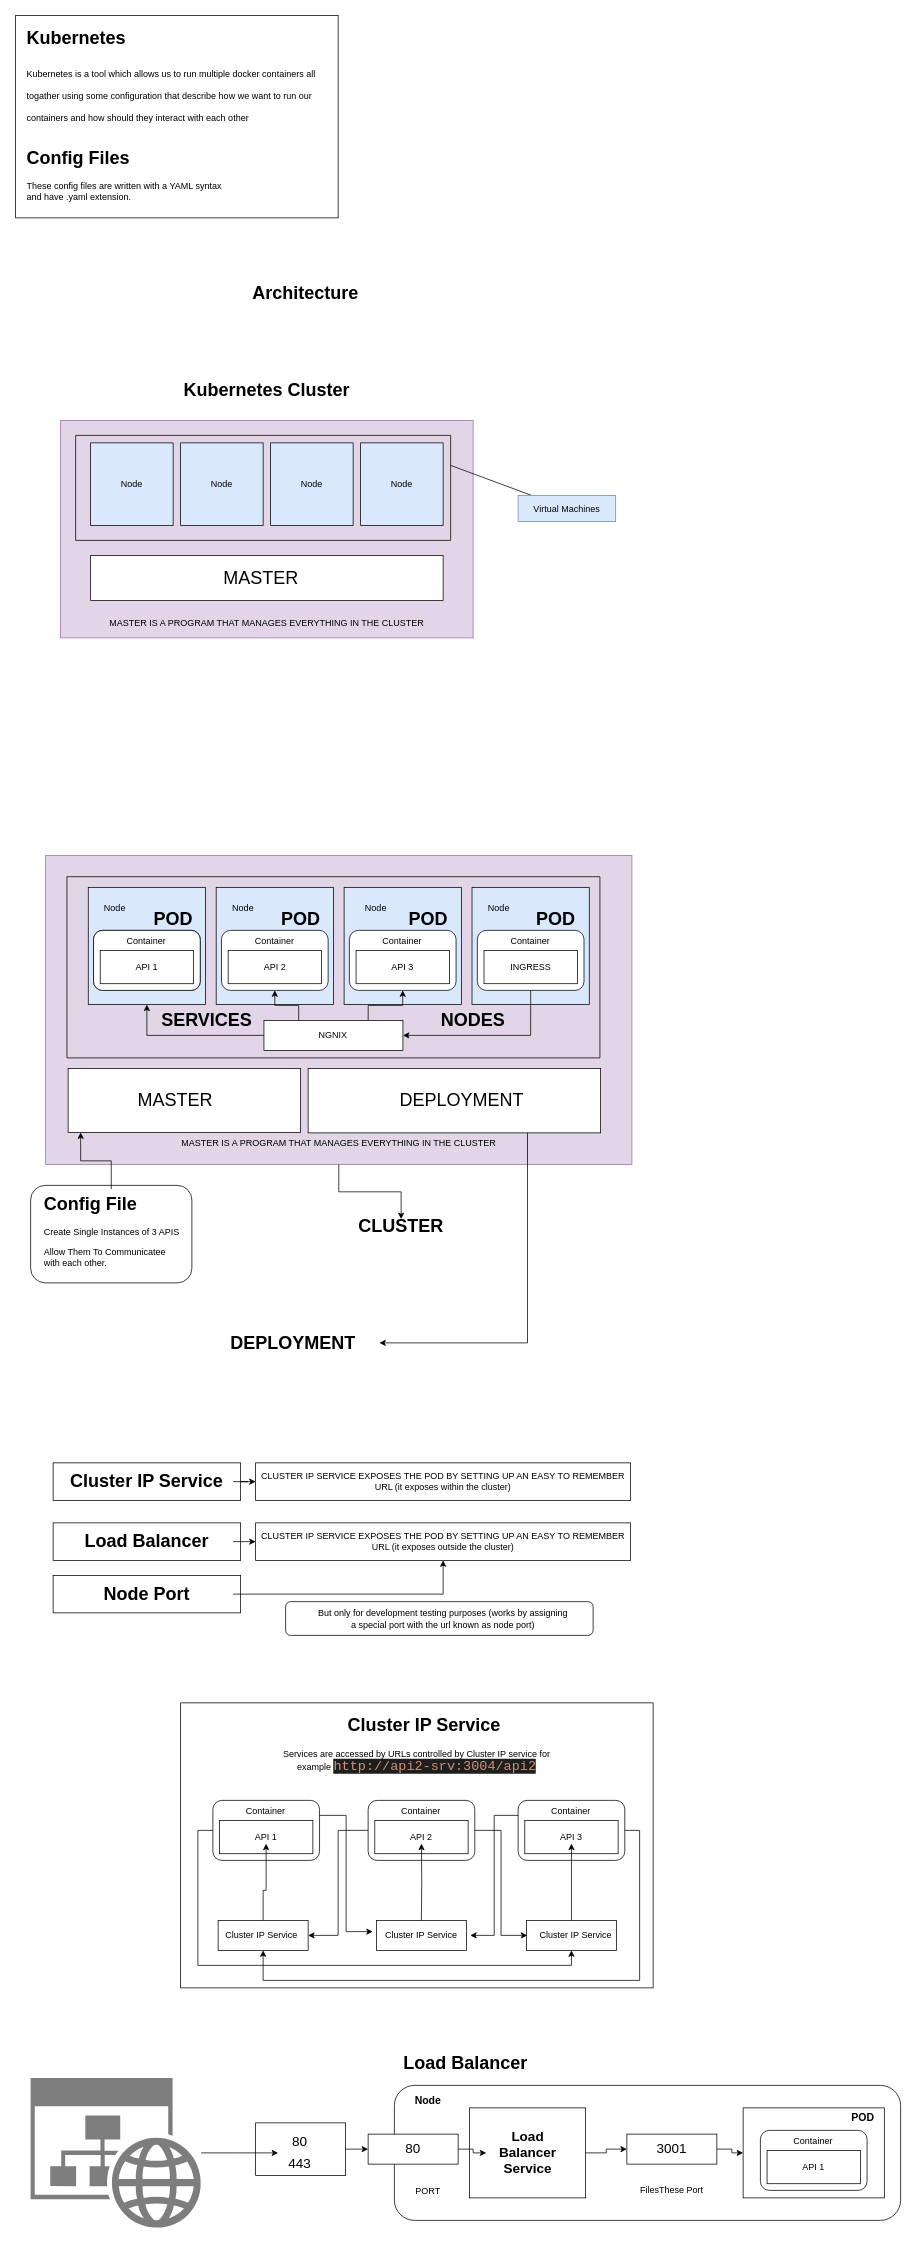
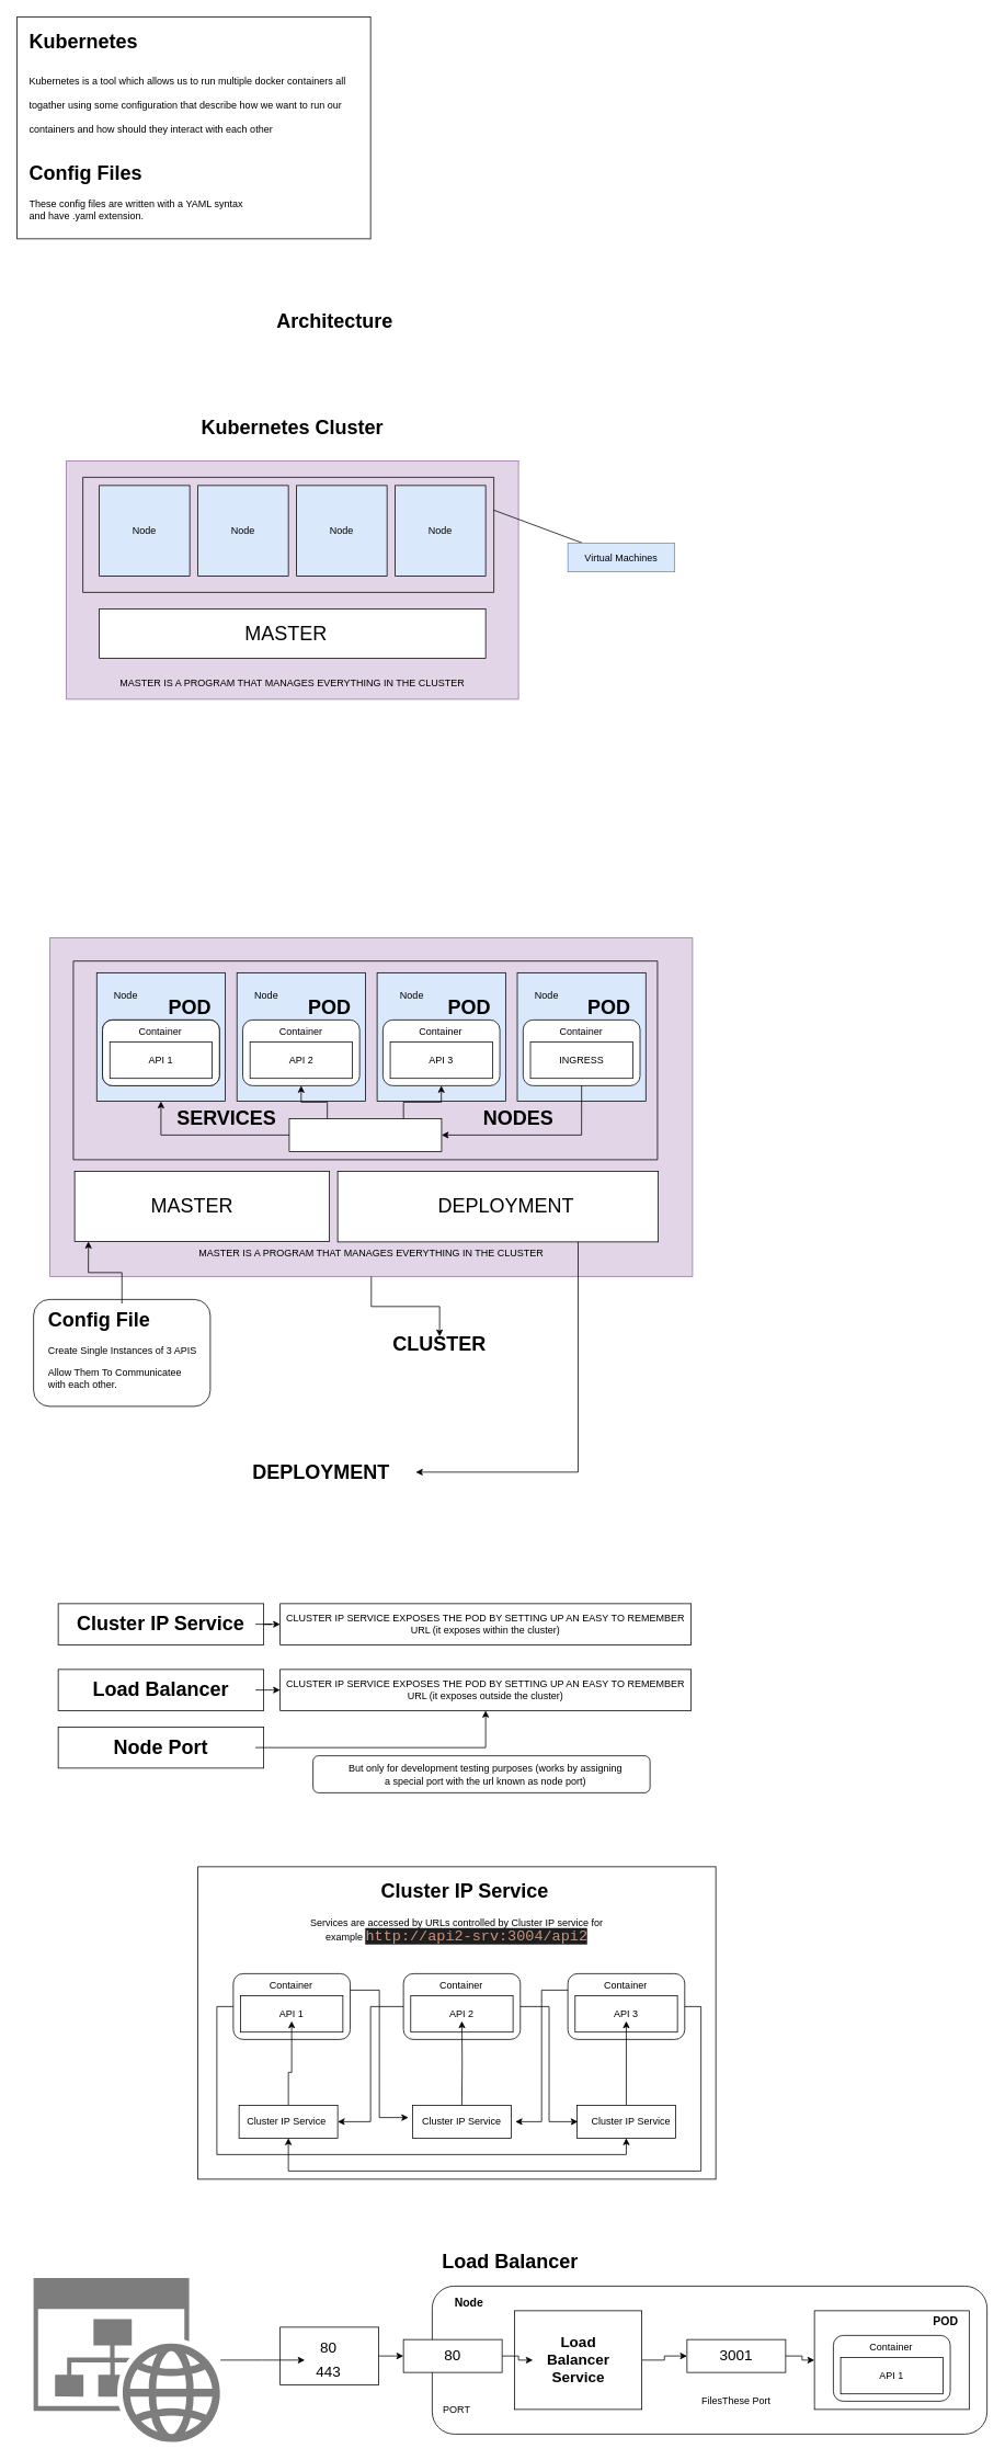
- <mxCell id="60" value="NGNIX" style="text;html=1;strokeColor=none;fillColor=none;align=center;verticalAlign=middle;whiteSpace=wrap;rounded=0;" vertex="1" parent="58"><mxGeometry x="12.216" y="10" width="160.871" height="20" as="geometry" /></mxCell>
- <mxCell id="124" value="PORT" style="text;html=1;strokeColor=none;fillColor=none;align=center;verticalAlign=middle;whiteSpace=wrap;rounded=0;" vertex="1" parent="1"><mxGeometry x="550" y="2911" width="40" height="20" as="geometry" /></mxCell>
+ <mxCell id="124" value="PORT" style="text;html=1;strokeColor=none;fillColor=none;align=center;verticalAlign=middle;whiteSpace=wrap;rounded=0;" vertex="1" parent="1"><mxGeometry x="535" y="2921" width="40" height="20" as="geometry" /></mxCell>
